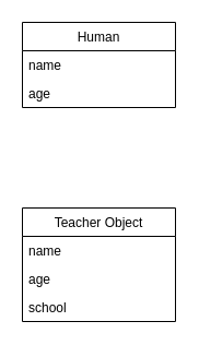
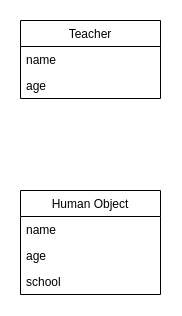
- <mxCell id="2" value="Human" style="swimlane;fontStyle=0;childLayout=stackLayout;horizontal=1;startSize=26;fillColor=none;horizontalStack=0;resizeParent=1;resizeParentMax=0;resizeLast=0;collapsible=1;marginBottom=0;" vertex="1" parent="1"><mxGeometry x="20" y="20" width="140" height="78" as="geometry" /></mxCell>
+ <mxCell id="2" value="Teacher" style="swimlane;fontStyle=0;childLayout=stackLayout;horizontal=1;startSize=26;fillColor=none;horizontalStack=0;resizeParent=1;resizeParentMax=0;resizeLast=0;collapsible=1;marginBottom=0;" vertex="1" parent="1"><mxGeometry x="20" y="20" width="140" height="78" as="geometry" /></mxCell>
- <mxCell id="5" value="Teacher Object" style="swimlane;fontStyle=0;childLayout=stackLayout;horizontal=1;startSize=26;fillColor=none;horizontalStack=0;resizeParent=1;resizeParentMax=0;resizeLast=0;collapsible=1;marginBottom=0;" vertex="1" parent="1"><mxGeometry x="20" y="190" width="140" height="104" as="geometry" /></mxCell>
+ <mxCell id="5" value="Human Object" style="swimlane;fontStyle=0;childLayout=stackLayout;horizontal=1;startSize=26;fillColor=none;horizontalStack=0;resizeParent=1;resizeParentMax=0;resizeLast=0;collapsible=1;marginBottom=0;" vertex="1" parent="1"><mxGeometry x="20" y="190" width="140" height="104" as="geometry" /></mxCell>
